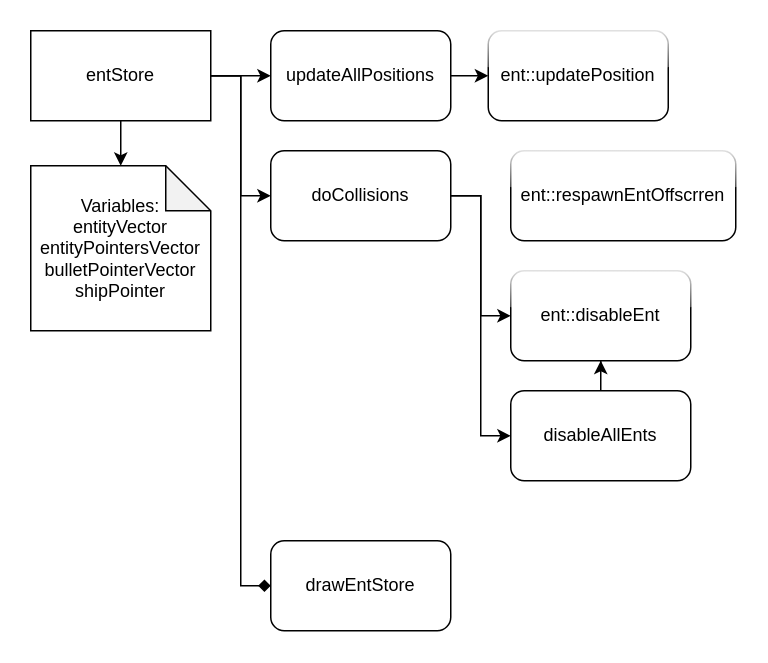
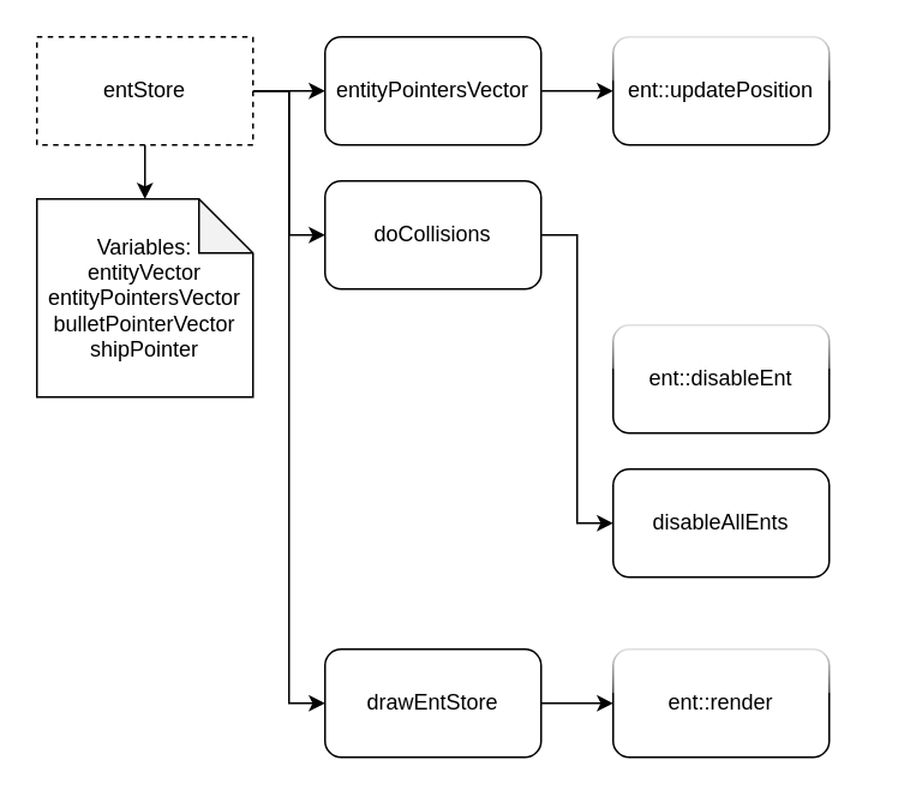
- <mxCell id="6" value="entStore" style="rounded=0;whiteSpace=wrap;html=1;" parent="1" vertex="1"><mxGeometry x="20" y="20" width="120" height="60" as="geometry" /></mxCell>
+ <mxCell id="6" value="entStore" style="rounded=0;whiteSpace=wrap;html=1;dashed=1;" parent="1" vertex="1"><mxGeometry x="20" y="20" width="120" height="60" as="geometry" /></mxCell>
- <mxCell id="8" value="updateAllPositions" style="rounded=1;whiteSpace=wrap;html=1;" parent="1" vertex="1"><mxGeometry x="180" y="20" width="120" height="60" as="geometry" /></mxCell>
+ <mxCell id="8" value="entityPointersVector" style="rounded=1;whiteSpace=wrap;html=1;" parent="1" vertex="1"><mxGeometry x="180" y="20" width="120" height="60" as="geometry" /></mxCell>
- <mxCell id="9" value="ent::updatePosition" style="whiteSpace=wrap;html=1;rounded=1;glass=1;" vertex="1" parent="1"><mxGeometry x="325" y="20" width="120" height="60" as="geometry" /></mxCell>
+ <mxCell id="9" value="ent::updatePosition" style="whiteSpace=wrap;html=1;rounded=1;glass=1;" vertex="1" parent="1"><mxGeometry x="340" y="20" width="120" height="60" as="geometry" /></mxCell>
- <mxCell id="12" value="ent::respawnEntOffscrren" style="rounded=1;whiteSpace=wrap;html=1;glass=1;" vertex="1" parent="1"><mxGeometry x="340" y="100" width="150" height="60" as="geometry" /></mxCell>
- <mxCell id="10" style="edgeStyle=orthogonalEdgeStyle;rounded=0;orthogonalLoop=1;jettySize=auto;html=1;entryX=0;entryY=0.5;entryDx=0;entryDy=0;" edge="1" parent="1" source="11" target="13"><mxGeometry relative="1" as="geometry" /></mxCell>
- <mxCell id="15" style="edgeStyle=orthogonalEdgeStyle;rounded=0;orthogonalLoop=1;jettySize=auto;html=1;entryX=0.5;entryY=1;entryDx=0;entryDy=0;" edge="1" parent="1" source="14" target="13"><mxGeometry relative="1" as="geometry" /></mxCell>
- <mxCell id="5" style="edgeStyle=orthogonalEdgeStyle;rounded=0;orthogonalLoop=1;jettySize=auto;html=1;entryX=0;entryY=0.5;entryDx=0;entryDy=0;endArrow=diamond;" edge="1" parent="1" source="6" target="17"><mxGeometry relative="1" as="geometry" /></mxCell>
+ <mxCell id="5" style="edgeStyle=orthogonalEdgeStyle;rounded=0;orthogonalLoop=1;jettySize=auto;html=1;entryX=0;entryY=0.5;entryDx=0;entryDy=0;" edge="1" parent="1" source="6" target="17"><mxGeometry relative="1" as="geometry" /></mxCell>
+ <mxCell id="16" value="" style="edgeStyle=orthogonalEdgeStyle;rounded=0;orthogonalLoop=1;jettySize=auto;html=1;" edge="1" parent="1" source="17" target="18"><mxGeometry relative="1" as="geometry" /></mxCell>
+ <mxCell id="18" value="ent::render" style="rounded=1;whiteSpace=wrap;html=1;glass=1;" vertex="1" parent="1"><mxGeometry x="340" y="360" width="120" height="60" as="geometry" /></mxCell>
